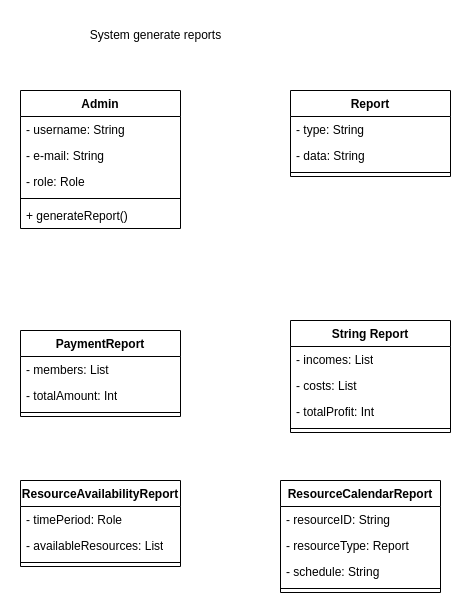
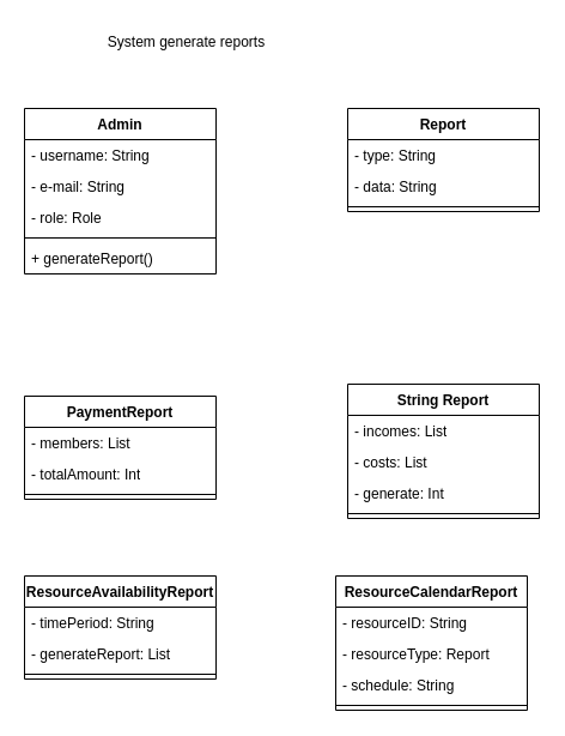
- <mxCell id="20" value="- totalProfit: Int" style="text;strokeColor=none;fillColor=none;align=left;verticalAlign=top;spacingLeft=4;spacingRight=4;overflow=hidden;rotatable=0;points=[[0,0.5],[1,0.5]];portConstraint=eastwest;whiteSpace=wrap;html=1;" vertex="1" parent="17"><mxGeometry y="78" width="160" height="26" as="geometry" /></mxCell>
+ <mxCell id="20" value="- generate: Int" style="text;strokeColor=none;fillColor=none;align=left;verticalAlign=top;spacingLeft=4;spacingRight=4;overflow=hidden;rotatable=0;points=[[0,0.5],[1,0.5]];portConstraint=eastwest;whiteSpace=wrap;html=1;" vertex="1" parent="17"><mxGeometry y="78" width="160" height="26" as="geometry" /></mxCell>
- <mxCell id="23" value="- timePeriod: Role" style="text;strokeColor=none;fillColor=none;align=left;verticalAlign=top;spacingLeft=4;spacingRight=4;overflow=hidden;rotatable=0;points=[[0,0.5],[1,0.5]];portConstraint=eastwest;whiteSpace=wrap;html=1;" vertex="1" parent="22"><mxGeometry y="26" width="160" height="26" as="geometry" /></mxCell>
+ <mxCell id="23" value="- timePeriod: String" style="text;strokeColor=none;fillColor=none;align=left;verticalAlign=top;spacingLeft=4;spacingRight=4;overflow=hidden;rotatable=0;points=[[0,0.5],[1,0.5]];portConstraint=eastwest;whiteSpace=wrap;html=1;" vertex="1" parent="22"><mxGeometry y="26" width="160" height="26" as="geometry" /></mxCell>
- <mxCell id="24" value="- availableResources: List" style="text;strokeColor=none;fillColor=none;align=left;verticalAlign=top;spacingLeft=4;spacingRight=4;overflow=hidden;rotatable=0;points=[[0,0.5],[1,0.5]];portConstraint=eastwest;whiteSpace=wrap;html=1;" vertex="1" parent="22"><mxGeometry y="52" width="160" height="26" as="geometry" /></mxCell>
+ <mxCell id="24" value="- generateReport: List" style="text;strokeColor=none;fillColor=none;align=left;verticalAlign=top;spacingLeft=4;spacingRight=4;overflow=hidden;rotatable=0;points=[[0,0.5],[1,0.5]];portConstraint=eastwest;whiteSpace=wrap;html=1;" vertex="1" parent="22"><mxGeometry y="52" width="160" height="26" as="geometry" /></mxCell>
